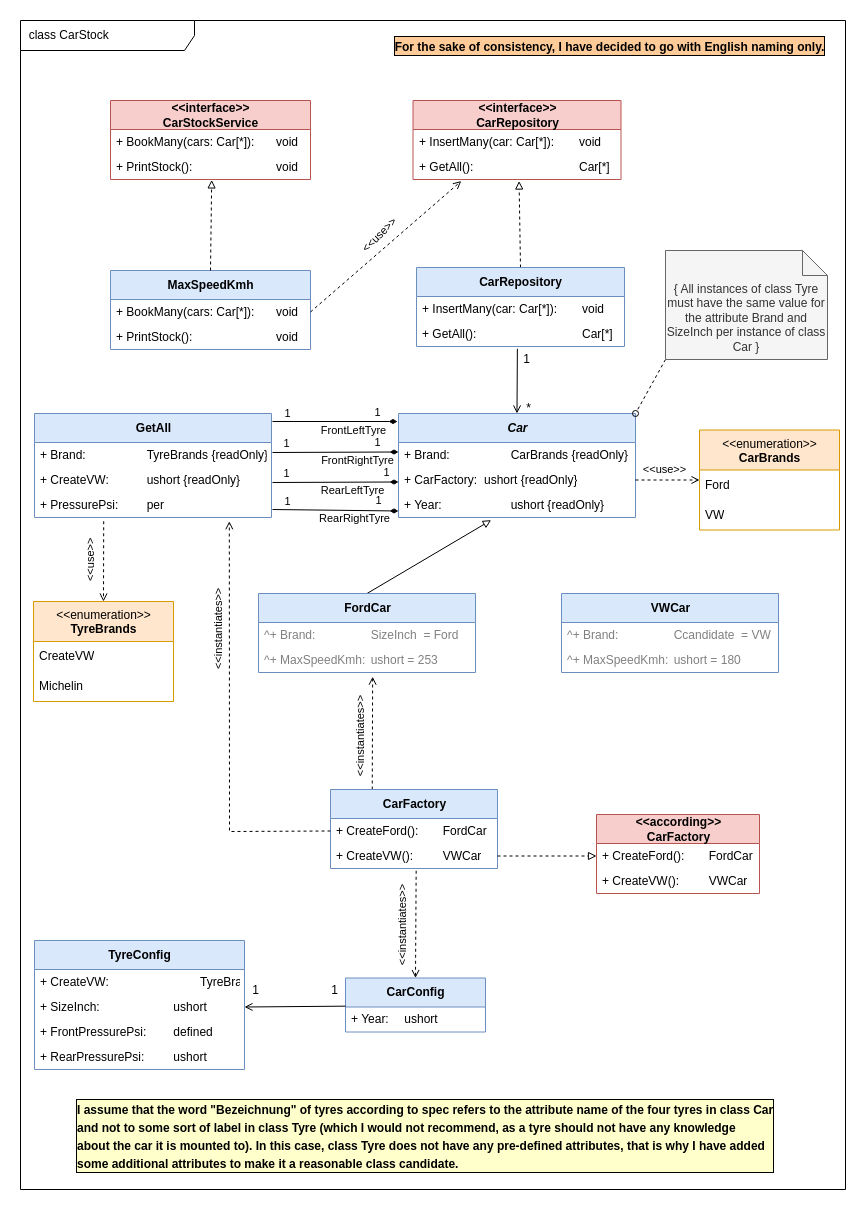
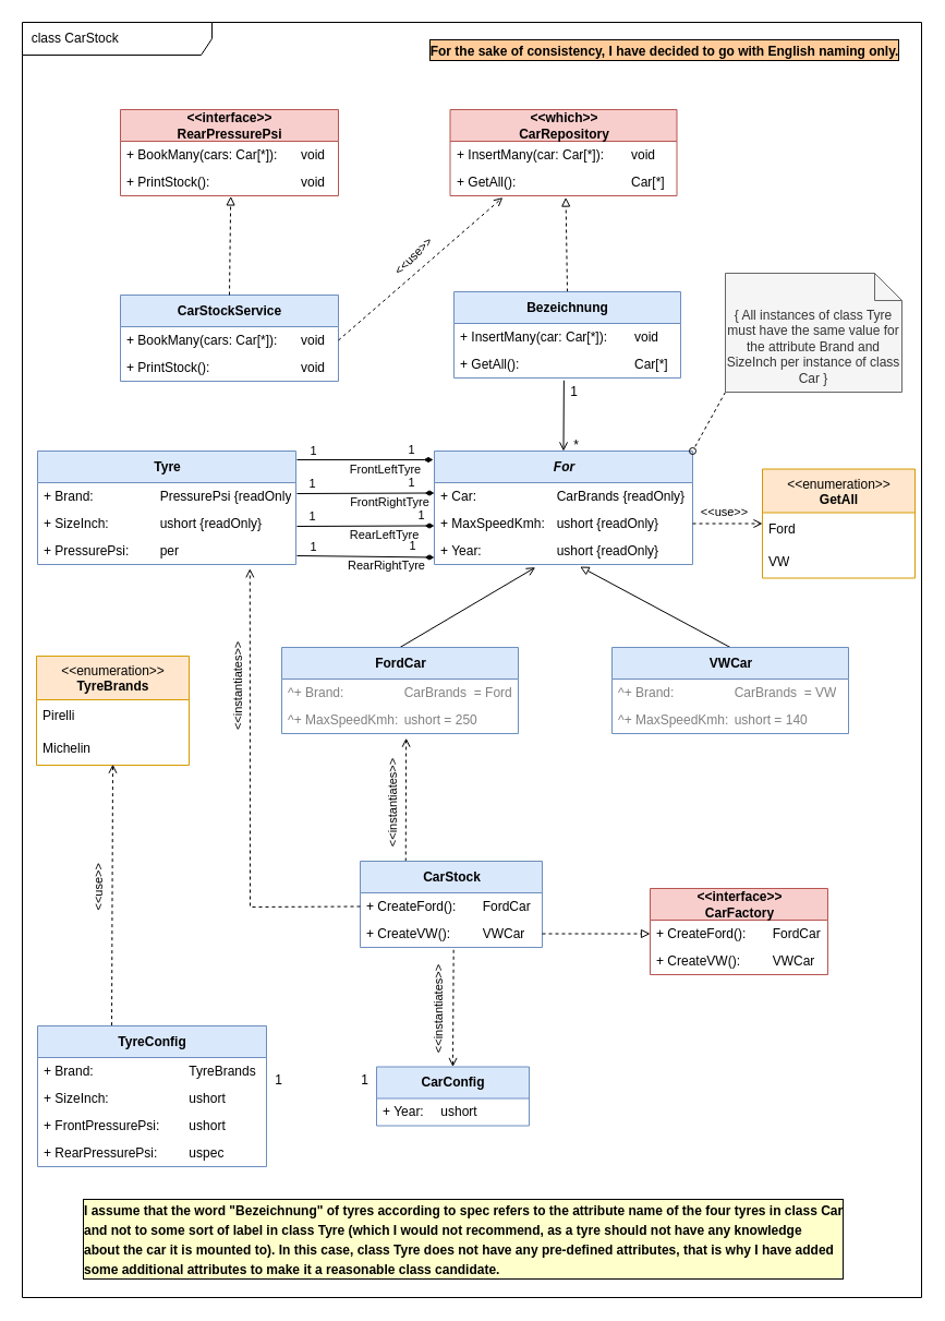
- <mxCell id="66" value="&amp;lt;&amp;lt;interface&amp;gt;&amp;gt;&lt;br&gt;CarStockService" style="swimlane;fontStyle=1;align=center;verticalAlign=middle;childLayout=stackLayout;horizontal=1;startSize=29;horizontalStack=0;resizeParent=1;resizeParentMax=0;resizeLast=0;collapsible=0;marginBottom=0;html=1;fillColor=#f8cecc;strokeColor=#b85450;" parent="1" vertex="1"><mxGeometry x="110" y="100" width="200" height="79" as="geometry" /></mxCell>
+ <mxCell id="66" value="&amp;lt;&amp;lt;interface&amp;gt;&amp;gt;&lt;br&gt;RearPressurePsi" style="swimlane;fontStyle=1;align=center;verticalAlign=middle;childLayout=stackLayout;horizontal=1;startSize=29;horizontalStack=0;resizeParent=1;resizeParentMax=0;resizeLast=0;collapsible=0;marginBottom=0;html=1;fillColor=#f8cecc;strokeColor=#b85450;" parent="1" vertex="1"><mxGeometry x="110" y="100" width="200" height="79" as="geometry" /></mxCell>
- <mxCell id="70" value="&amp;lt;&amp;lt;interface&amp;gt;&amp;gt;&lt;br&gt;CarRepository" style="swimlane;fontStyle=1;align=center;verticalAlign=middle;childLayout=stackLayout;horizontal=1;startSize=29;horizontalStack=0;resizeParent=1;resizeParentMax=0;resizeLast=0;collapsible=0;marginBottom=0;html=1;fillColor=#f8cecc;strokeColor=#b85450;" parent="1" vertex="1"><mxGeometry x="412.5" y="100" width="208" height="79" as="geometry" /></mxCell>
+ <mxCell id="70" value="&amp;lt;&amp;lt;which&amp;gt;&amp;gt;&lt;br&gt;CarRepository" style="swimlane;fontStyle=1;align=center;verticalAlign=middle;childLayout=stackLayout;horizontal=1;startSize=29;horizontalStack=0;resizeParent=1;resizeParentMax=0;resizeLast=0;collapsible=0;marginBottom=0;html=1;fillColor=#f8cecc;strokeColor=#b85450;" parent="1" vertex="1"><mxGeometry x="412.5" y="100" width="208" height="79" as="geometry" /></mxCell>
- <mxCell id="35" value="CarRepository" style="swimlane;fontStyle=1;align=center;verticalAlign=middle;childLayout=stackLayout;horizontal=1;startSize=29;horizontalStack=0;resizeParent=1;resizeParentMax=0;resizeLast=0;collapsible=0;marginBottom=0;html=1;fillColor=#dae8fc;strokeColor=#6c8ebf;" parent="1" vertex="1"><mxGeometry x="416" y="267" width="208" height="79" as="geometry" /></mxCell>
+ <mxCell id="35" value="Bezeichnung" style="swimlane;fontStyle=1;align=center;verticalAlign=middle;childLayout=stackLayout;horizontal=1;startSize=29;horizontalStack=0;resizeParent=1;resizeParentMax=0;resizeLast=0;collapsible=0;marginBottom=0;html=1;fillColor=#dae8fc;strokeColor=#6c8ebf;" parent="1" vertex="1"><mxGeometry x="416" y="267" width="208" height="79" as="geometry" /></mxCell>
- <mxCell id="40" value="MaxSpeedKmh" style="swimlane;fontStyle=1;align=center;verticalAlign=middle;childLayout=stackLayout;horizontal=1;startSize=29;horizontalStack=0;resizeParent=1;resizeParentMax=0;resizeLast=0;collapsible=0;marginBottom=0;html=1;fillColor=#dae8fc;strokeColor=#6c8ebf;" parent="1" vertex="1"><mxGeometry x="110" y="270" width="200" height="79" as="geometry" /></mxCell>
+ <mxCell id="40" value="CarStockService" style="swimlane;fontStyle=1;align=center;verticalAlign=middle;childLayout=stackLayout;horizontal=1;startSize=29;horizontalStack=0;resizeParent=1;resizeParentMax=0;resizeLast=0;collapsible=0;marginBottom=0;html=1;fillColor=#dae8fc;strokeColor=#6c8ebf;" parent="1" vertex="1"><mxGeometry x="110" y="270" width="200" height="79" as="geometry" /></mxCell>
- <mxCell id="25" value="GetAll" style="swimlane;fontStyle=1;align=center;verticalAlign=middle;childLayout=stackLayout;horizontal=1;startSize=29;horizontalStack=0;resizeParent=1;resizeParentMax=0;resizeLast=0;collapsible=0;marginBottom=0;html=1;fillColor=#dae8fc;strokeColor=#6c8ebf;" parent="1" vertex="1"><mxGeometry x="34" y="413" width="237" height="104" as="geometry" /></mxCell>
+ <mxCell id="25" value="Tyre" style="swimlane;fontStyle=1;align=center;verticalAlign=middle;childLayout=stackLayout;horizontal=1;startSize=29;horizontalStack=0;resizeParent=1;resizeParentMax=0;resizeLast=0;collapsible=0;marginBottom=0;html=1;fillColor=#dae8fc;strokeColor=#6c8ebf;" parent="1" vertex="1"><mxGeometry x="34" y="413" width="237" height="104" as="geometry" /></mxCell>
- <mxCell id="3" value="&lt;i&gt;Car&lt;/i&gt;" style="swimlane;fontStyle=1;align=center;verticalAlign=middle;childLayout=stackLayout;horizontal=1;startSize=29;horizontalStack=0;resizeParent=1;resizeParentMax=0;resizeLast=0;collapsible=0;marginBottom=0;html=1;fillColor=#dae8fc;strokeColor=#6c8ebf;" parent="1" vertex="1"><mxGeometry x="398" y="413" width="237" height="104" as="geometry" /></mxCell>
+ <mxCell id="3" value="&lt;i&gt;For&lt;/i&gt;" style="swimlane;fontStyle=1;align=center;verticalAlign=middle;childLayout=stackLayout;horizontal=1;startSize=29;horizontalStack=0;resizeParent=1;resizeParentMax=0;resizeLast=0;collapsible=0;marginBottom=0;html=1;fillColor=#dae8fc;strokeColor=#6c8ebf;" parent="1" vertex="1"><mxGeometry x="398" y="413" width="237" height="104" as="geometry" /></mxCell>
- <mxCell id="7" value="&amp;lt;&amp;lt;enumeration&amp;gt;&amp;gt;&lt;br&gt;&lt;b&gt;CarBrands&lt;/b&gt;" style="swimlane;fontStyle=0;align=center;verticalAlign=top;childLayout=stackLayout;horizontal=1;startSize=40;horizontalStack=0;resizeParent=1;resizeParentMax=0;resizeLast=0;collapsible=0;marginBottom=0;html=1;fillColor=#ffe6cc;strokeColor=#d79b00;" parent="1" vertex="1"><mxGeometry x="699" y="429.5" width="140" height="100" as="geometry" /></mxCell>
+ <mxCell id="7" value="&amp;lt;&amp;lt;enumeration&amp;gt;&amp;gt;&lt;br&gt;&lt;b&gt;GetAll&lt;/b&gt;" style="swimlane;fontStyle=0;align=center;verticalAlign=top;childLayout=stackLayout;horizontal=1;startSize=40;horizontalStack=0;resizeParent=1;resizeParentMax=0;resizeLast=0;collapsible=0;marginBottom=0;html=1;fillColor=#ffe6cc;strokeColor=#d79b00;" parent="1" vertex="1"><mxGeometry x="699" y="429.5" width="140" height="100" as="geometry" /></mxCell>
- <mxCell id="26" value="+ Brand:&lt;span style=&quot;white-space: pre;&quot;&gt;&#09;&lt;span style=&quot;white-space: pre;&quot;&gt;&#09;&lt;span style=&quot;white-space: pre;&quot;&gt;&#09;&lt;/span&gt;&lt;/span&gt;&lt;/span&gt;TyreBrands {readOnly}" style="text;html=1;strokeColor=none;fillColor=none;align=left;verticalAlign=middle;spacingLeft=4;spacingRight=4;overflow=hidden;rotatable=0;points=[[0,0.5],[1,0.5]];portConstraint=eastwest;" parent="25" vertex="1"><mxGeometry y="29" width="237" height="25" as="geometry" /></mxCell>
+ <mxCell id="26" value="+ Brand:&lt;span style=&quot;white-space: pre;&quot;&gt;&#09;&lt;span style=&quot;white-space: pre;&quot;&gt;&#09;&lt;span style=&quot;white-space: pre;&quot;&gt;&#09;&lt;/span&gt;&lt;/span&gt;&lt;/span&gt;PressurePsi {readOnly}" style="text;html=1;strokeColor=none;fillColor=none;align=left;verticalAlign=middle;spacingLeft=4;spacingRight=4;overflow=hidden;rotatable=0;points=[[0,0.5],[1,0.5]];portConstraint=eastwest;" parent="25" vertex="1"><mxGeometry y="29" width="237" height="25" as="geometry" /></mxCell>
- <mxCell id="4" value="+ Brand:&lt;span style=&quot;white-space: pre;&quot;&gt;&#09;&lt;span style=&quot;white-space: pre;&quot;&gt;&#09;&lt;/span&gt;&lt;span style=&quot;white-space: pre;&quot;&gt;&#09;&lt;/span&gt;C&lt;/span&gt;arBrands {readOnly}" style="text;html=1;strokeColor=none;fillColor=none;align=left;verticalAlign=middle;spacingLeft=4;spacingRight=4;overflow=hidden;rotatable=0;points=[[0,0.5],[1,0.5]];portConstraint=eastwest;" parent="3" vertex="1"><mxGeometry y="29" width="237" height="25" as="geometry" /></mxCell>
+ <mxCell id="4" value="+ Car:&lt;span style=&quot;white-space: pre;&quot;&gt;&#09;&lt;span style=&quot;white-space: pre;&quot;&gt;&#09;&lt;/span&gt;&lt;span style=&quot;white-space: pre;&quot;&gt;&#09;&lt;/span&gt;C&lt;/span&gt;arBrands {readOnly}" style="text;html=1;strokeColor=none;fillColor=none;align=left;verticalAlign=middle;spacingLeft=4;spacingRight=4;overflow=hidden;rotatable=0;points=[[0,0.5],[1,0.5]];portConstraint=eastwest;" parent="3" vertex="1"><mxGeometry y="29" width="237" height="25" as="geometry" /></mxCell>
- <mxCell id="27" value="+ CreateVW:&lt;span style=&quot;white-space: pre;&quot;&gt;&#09;&lt;span style=&quot;white-space: pre;&quot;&gt;&#09;&lt;/span&gt;&lt;/span&gt;ushort&amp;nbsp;{readOnly}" style="text;html=1;strokeColor=none;fillColor=none;align=left;verticalAlign=middle;spacingLeft=4;spacingRight=4;overflow=hidden;rotatable=0;points=[[0,0.5],[1,0.5]];portConstraint=eastwest;" parent="25" vertex="1"><mxGeometry y="54" width="237" height="25" as="geometry" /></mxCell>
+ <mxCell id="27" value="+ SizeInch:&lt;span style=&quot;white-space: pre;&quot;&gt;&#09;&lt;span style=&quot;white-space: pre;&quot;&gt;&#09;&lt;/span&gt;&lt;/span&gt;ushort&amp;nbsp;{readOnly}" style="text;html=1;strokeColor=none;fillColor=none;align=left;verticalAlign=middle;spacingLeft=4;spacingRight=4;overflow=hidden;rotatable=0;points=[[0,0.5],[1,0.5]];portConstraint=eastwest;" parent="25" vertex="1"><mxGeometry y="54" width="237" height="25" as="geometry" /></mxCell>
- <mxCell id="5" value="+ CarFactory:&lt;span style=&quot;white-space: pre;&quot;&gt;&#09;&lt;/span&gt;ushort {readOnly}" style="text;html=1;strokeColor=none;fillColor=none;align=left;verticalAlign=middle;spacingLeft=4;spacingRight=4;overflow=hidden;rotatable=0;points=[[0,0.5],[1,0.5]];portConstraint=eastwest;" parent="3" vertex="1"><mxGeometry y="54" width="237" height="25" as="geometry" /></mxCell>
+ <mxCell id="5" value="+ MaxSpeedKmh:&lt;span style=&quot;white-space: pre;&quot;&gt;&#09;&lt;/span&gt;ushort {readOnly}" style="text;html=1;strokeColor=none;fillColor=none;align=left;verticalAlign=middle;spacingLeft=4;spacingRight=4;overflow=hidden;rotatable=0;points=[[0,0.5],[1,0.5]];portConstraint=eastwest;" parent="3" vertex="1"><mxGeometry y="54" width="237" height="25" as="geometry" /></mxCell>
- <mxCell id="12" style="edgeStyle=none;html=1;exitX=0.5;exitY=0;exitDx=0;exitDy=0;fontColor=#808080;endArrow=block;endFill=0;entryX=0.391;entryY=1.107;entryDx=0;entryDy=0;entryPerimeter=0;" parent="1" source="13" target="6" edge="1"><mxGeometry relative="1" as="geometry"><mxPoint x="488" y="543" as="targetPoint" /></mxGeometry></mxCell>
+ <mxCell id="12" style="edgeStyle=none;html=1;exitX=0.5;exitY=0;exitDx=0;exitDy=0;fontColor=#808080;endArrow=open;endFill=0;entryX=0.391;entryY=1.107;entryDx=0;entryDy=0;entryPerimeter=0;" parent="1" source="13" target="6" edge="1"><mxGeometry relative="1" as="geometry"><mxPoint x="488" y="543" as="targetPoint" /></mxGeometry></mxCell>
+ <mxCell id="16" style="edgeStyle=none;html=1;exitX=0.5;exitY=0;exitDx=0;exitDy=0;entryX=0.564;entryY=1.08;entryDx=0;entryDy=0;entryPerimeter=0;fontColor=#808080;endArrow=block;endFill=0;" parent="1" source="17" target="6" edge="1"><mxGeometry relative="1" as="geometry" /></mxCell>
- <mxCell id="61" style="edgeStyle=none;html=1;endArrow=open;endFill=0;dashed=1;entryX=0.5;entryY=0;entryDx=0;entryDy=0;exitX=0.292;exitY=1.151;exitDx=0;exitDy=0;exitPerimeter=0;" parent="1" source="28" target="46" edge="1"><mxGeometry relative="1" as="geometry"><mxPoint x="204" y="379" as="targetPoint" /><mxPoint x="172" y="541" as="sourcePoint" /></mxGeometry></mxCell>
- <mxCell id="62" value="&amp;lt;&amp;lt;use&amp;gt;&amp;gt;" style="edgeLabel;html=1;align=center;verticalAlign=middle;resizable=0;points=[];rotation=-90;" parent="61" vertex="1" connectable="0"><mxGeometry x="0.264" y="3" relative="1" as="geometry"><mxPoint x="-16" y="-11" as="offset" /></mxGeometry></mxCell>
- <mxCell id="14" value="^+ Brand:&lt;span style=&quot;white-space: pre;&quot;&gt;&#09;&lt;/span&gt;&lt;span style=&quot;white-space: pre;&quot;&gt;&#09;&lt;/span&gt;&lt;span style=&quot;white-space: pre;&quot;&gt;&#09;&lt;/span&gt;SizeInch&amp;nbsp; = Ford" style="text;html=1;strokeColor=none;fillColor=none;align=left;verticalAlign=middle;spacingLeft=4;spacingRight=4;overflow=hidden;rotatable=0;points=[[0,0.5],[1,0.5]];portConstraint=eastwest;fontColor=#808080;" parent="13" vertex="1"><mxGeometry y="29" width="217" height="25" as="geometry" /></mxCell>
+ <mxCell id="14" value="^+ Brand:&lt;span style=&quot;white-space: pre;&quot;&gt;&#09;&lt;/span&gt;&lt;span style=&quot;white-space: pre;&quot;&gt;&#09;&lt;/span&gt;&lt;span style=&quot;white-space: pre;&quot;&gt;&#09;&lt;/span&gt;CarBrands&amp;nbsp; = Ford" style="text;html=1;strokeColor=none;fillColor=none;align=left;verticalAlign=middle;spacingLeft=4;spacingRight=4;overflow=hidden;rotatable=0;points=[[0,0.5],[1,0.5]];portConstraint=eastwest;fontColor=#808080;" parent="13" vertex="1"><mxGeometry y="29" width="217" height="25" as="geometry" /></mxCell>
- <mxCell id="18" value="^+ Brand:&lt;span style=&quot;white-space: pre;&quot;&gt;&#09;&lt;/span&gt;&lt;span style=&quot;white-space: pre;&quot;&gt;&#09;&lt;span style=&quot;white-space: pre;&quot;&gt;&#09;&lt;/span&gt;C&lt;/span&gt;candidate&amp;nbsp; = VW" style="text;html=1;strokeColor=none;fillColor=none;align=left;verticalAlign=middle;spacingLeft=4;spacingRight=4;overflow=hidden;rotatable=0;points=[[0,0.5],[1,0.5]];portConstraint=eastwest;fontColor=#808080;" parent="17" vertex="1"><mxGeometry y="29" width="217" height="25" as="geometry" /></mxCell>
+ <mxCell id="18" value="^+ Brand:&lt;span style=&quot;white-space: pre;&quot;&gt;&#09;&lt;/span&gt;&lt;span style=&quot;white-space: pre;&quot;&gt;&#09;&lt;span style=&quot;white-space: pre;&quot;&gt;&#09;&lt;/span&gt;C&lt;/span&gt;arBrands&amp;nbsp; = VW" style="text;html=1;strokeColor=none;fillColor=none;align=left;verticalAlign=middle;spacingLeft=4;spacingRight=4;overflow=hidden;rotatable=0;points=[[0,0.5],[1,0.5]];portConstraint=eastwest;fontColor=#808080;" parent="17" vertex="1"><mxGeometry y="29" width="217" height="25" as="geometry" /></mxCell>
- <mxCell id="47" value="CreateVW" style="text;html=1;strokeColor=none;fillColor=none;align=left;verticalAlign=middle;spacingLeft=4;spacingRight=4;overflow=hidden;rotatable=0;points=[[0,0.5],[1,0.5]];portConstraint=eastwest;" parent="46" vertex="1"><mxGeometry y="40" width="140" height="30" as="geometry" /></mxCell>
+ <mxCell id="47" value="Pirelli" style="text;html=1;strokeColor=none;fillColor=none;align=left;verticalAlign=middle;spacingLeft=4;spacingRight=4;overflow=hidden;rotatable=0;points=[[0,0.5],[1,0.5]];portConstraint=eastwest;" parent="46" vertex="1"><mxGeometry y="40" width="140" height="30" as="geometry" /></mxCell>
- <mxCell id="15" value="^+ MaxSpeedKmh:&lt;span style=&quot;white-space: pre;&quot;&gt;&#09;&lt;/span&gt;ushort = 253" style="text;html=1;strokeColor=none;fillColor=none;align=left;verticalAlign=middle;spacingLeft=4;spacingRight=4;overflow=hidden;rotatable=0;points=[[0,0.5],[1,0.5]];portConstraint=eastwest;fontColor=#808080;" parent="13" vertex="1"><mxGeometry y="54" width="217" height="25" as="geometry" /></mxCell>
+ <mxCell id="15" value="^+ MaxSpeedKmh:&lt;span style=&quot;white-space: pre;&quot;&gt;&#09;&lt;/span&gt;ushort = 250" style="text;html=1;strokeColor=none;fillColor=none;align=left;verticalAlign=middle;spacingLeft=4;spacingRight=4;overflow=hidden;rotatable=0;points=[[0,0.5],[1,0.5]];portConstraint=eastwest;fontColor=#808080;" parent="13" vertex="1"><mxGeometry y="54" width="217" height="25" as="geometry" /></mxCell>
- <mxCell id="19" value="^+ MaxSpeedKmh:&lt;span style=&quot;white-space: pre;&quot;&gt;&#09;&lt;/span&gt;ushort = 180" style="text;html=1;strokeColor=none;fillColor=none;align=left;verticalAlign=middle;spacingLeft=4;spacingRight=4;overflow=hidden;rotatable=0;points=[[0,0.5],[1,0.5]];portConstraint=eastwest;fontColor=#808080;" parent="17" vertex="1"><mxGeometry y="54" width="217" height="25" as="geometry" /></mxCell>
+ <mxCell id="19" value="^+ MaxSpeedKmh:&lt;span style=&quot;white-space: pre;&quot;&gt;&#09;&lt;/span&gt;ushort = 140" style="text;html=1;strokeColor=none;fillColor=none;align=left;verticalAlign=middle;spacingLeft=4;spacingRight=4;overflow=hidden;rotatable=0;points=[[0,0.5],[1,0.5]];portConstraint=eastwest;fontColor=#808080;" parent="17" vertex="1"><mxGeometry y="54" width="217" height="25" as="geometry" /></mxCell>
- <mxCell id="22" value="CarFactory" style="swimlane;fontStyle=1;align=center;verticalAlign=middle;childLayout=stackLayout;horizontal=1;startSize=29;horizontalStack=0;resizeParent=1;resizeParentMax=0;resizeLast=0;collapsible=0;marginBottom=0;html=1;fillColor=#dae8fc;strokeColor=#6c8ebf;" parent="1" vertex="1"><mxGeometry x="330" y="789" width="167" height="79" as="geometry" /></mxCell>
+ <mxCell id="22" value="CarStock" style="swimlane;fontStyle=1;align=center;verticalAlign=middle;childLayout=stackLayout;horizontal=1;startSize=29;horizontalStack=0;resizeParent=1;resizeParentMax=0;resizeLast=0;collapsible=0;marginBottom=0;html=1;fillColor=#dae8fc;strokeColor=#6c8ebf;" parent="1" vertex="1"><mxGeometry x="330" y="789" width="167" height="79" as="geometry" /></mxCell>
+ <mxCell id="79" style="edgeStyle=none;html=1;exitX=0.324;exitY=-0.003;exitDx=0;exitDy=0;entryX=0.5;entryY=0.973;entryDx=0;entryDy=0;entryPerimeter=0;endArrow=open;endFill=0;dashed=1;exitPerimeter=0;" parent="1" source="81" target="48" edge="1"><mxGeometry relative="1" as="geometry" /></mxCell>
+ <mxCell id="80" value="&amp;lt;&amp;lt;use&amp;gt;&amp;gt;" style="edgeLabel;html=1;align=center;verticalAlign=middle;resizable=0;points=[];rotation=-90;" parent="79" vertex="1" connectable="0"><mxGeometry x="0.296" relative="1" as="geometry"><mxPoint x="-13" y="29" as="offset" /></mxGeometry></mxCell>
- <mxCell id="89" value="&amp;lt;&amp;lt;according&amp;gt;&amp;gt;&lt;br&gt;CarFactory" style="swimlane;fontStyle=1;align=center;verticalAlign=middle;childLayout=stackLayout;horizontal=1;startSize=29;horizontalStack=0;resizeParent=1;resizeParentMax=0;resizeLast=0;collapsible=0;marginBottom=0;html=1;fillColor=#f8cecc;strokeColor=#b85450;" parent="1" vertex="1"><mxGeometry x="596" y="814" width="163" height="79" as="geometry" /></mxCell>
+ <mxCell id="89" value="&amp;lt;&amp;lt;interface&amp;gt;&amp;gt;&lt;br&gt;CarFactory" style="swimlane;fontStyle=1;align=center;verticalAlign=middle;childLayout=stackLayout;horizontal=1;startSize=29;horizontalStack=0;resizeParent=1;resizeParentMax=0;resizeLast=0;collapsible=0;marginBottom=0;html=1;fillColor=#f8cecc;strokeColor=#b85450;" parent="1" vertex="1"><mxGeometry x="596" y="814" width="163" height="79" as="geometry" /></mxCell>
- <mxCell id="82" value="+ CreateVW:&lt;span style=&quot;white-space: pre;&quot;&gt;&#09;&lt;span style=&quot;white-space: pre;&quot;&gt;&#09;&lt;span style=&quot;white-space: pre;&quot;&gt;&#09;&lt;/span&gt;&lt;span style=&quot;white-space: pre;&quot;&gt;&#09;&lt;/span&gt;&lt;/span&gt;&lt;/span&gt;TyreBrands" style="text;html=1;strokeColor=none;fillColor=none;align=left;verticalAlign=middle;spacingLeft=4;spacingRight=4;overflow=hidden;rotatable=0;points=[[0,0.5],[1,0.5]];portConstraint=eastwest;" parent="81" vertex="1"><mxGeometry y="29" width="210" height="25" as="geometry" /></mxCell>
+ <mxCell id="82" value="+ Brand:&lt;span style=&quot;white-space: pre;&quot;&gt;&#09;&lt;span style=&quot;white-space: pre;&quot;&gt;&#09;&lt;span style=&quot;white-space: pre;&quot;&gt;&#09;&lt;/span&gt;&lt;span style=&quot;white-space: pre;&quot;&gt;&#09;&lt;/span&gt;&lt;/span&gt;&lt;/span&gt;TyreBrands" style="text;html=1;strokeColor=none;fillColor=none;align=left;verticalAlign=middle;spacingLeft=4;spacingRight=4;overflow=hidden;rotatable=0;points=[[0,0.5],[1,0.5]];portConstraint=eastwest;" parent="81" vertex="1"><mxGeometry y="29" width="210" height="25" as="geometry" /></mxCell>
- <mxCell id="86" style="edgeStyle=none;html=1;exitX=1;exitY=0.5;exitDx=0;exitDy=0;entryX=0.001;entryY=-0.033;entryDx=0;entryDy=0;entryPerimeter=0;endArrow=none;endFill=0;startArrow=open;startFill=0;" parent="1" source="83" target="78" edge="1"><mxGeometry relative="1" as="geometry" /></mxCell>
- <mxCell id="84" value="+ FrontPressurePsi:&lt;span style=&quot;white-space: pre;&quot;&gt;&#09;&lt;/span&gt;defined" style="text;html=1;strokeColor=none;fillColor=none;align=left;verticalAlign=middle;spacingLeft=4;spacingRight=4;overflow=hidden;rotatable=0;points=[[0,0.5],[1,0.5]];portConstraint=eastwest;" parent="81" vertex="1"><mxGeometry y="79" width="210" height="25" as="geometry" /></mxCell>
+ <mxCell id="84" value="+ FrontPressurePsi:&lt;span style=&quot;white-space: pre;&quot;&gt;&#09;&lt;/span&gt;ushort" style="text;html=1;strokeColor=none;fillColor=none;align=left;verticalAlign=middle;spacingLeft=4;spacingRight=4;overflow=hidden;rotatable=0;points=[[0,0.5],[1,0.5]];portConstraint=eastwest;" parent="81" vertex="1"><mxGeometry y="79" width="210" height="25" as="geometry" /></mxCell>
- <mxCell id="85" value="+ RearPressurePsi:&lt;span style=&quot;white-space: pre;&quot;&gt;&#09;&lt;span style=&quot;white-space: pre;&quot;&gt;&#09;&lt;/span&gt;u&lt;/span&gt;short" style="text;html=1;strokeColor=none;fillColor=none;align=left;verticalAlign=middle;spacingLeft=4;spacingRight=4;overflow=hidden;rotatable=0;points=[[0,0.5],[1,0.5]];portConstraint=eastwest;" parent="81" vertex="1"><mxGeometry y="104" width="210" height="25" as="geometry" /></mxCell>
+ <mxCell id="85" value="+ RearPressurePsi:&lt;span style=&quot;white-space: pre;&quot;&gt;&#09;&lt;span style=&quot;white-space: pre;&quot;&gt;&#09;&lt;/span&gt;u&lt;/span&gt;spec" style="text;html=1;strokeColor=none;fillColor=none;align=left;verticalAlign=middle;spacingLeft=4;spacingRight=4;overflow=hidden;rotatable=0;points=[[0,0.5],[1,0.5]];portConstraint=eastwest;" parent="81" vertex="1"><mxGeometry y="104" width="210" height="25" as="geometry" /></mxCell>
